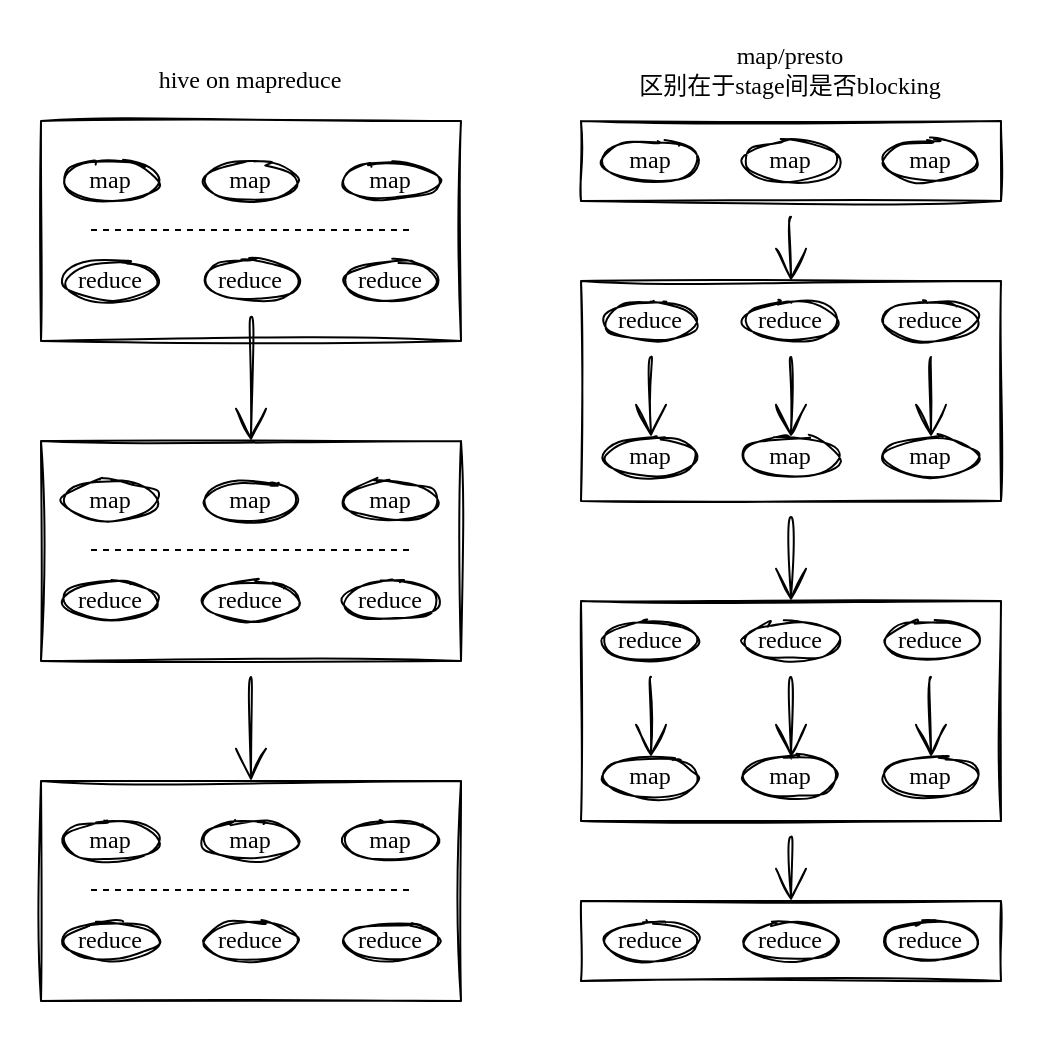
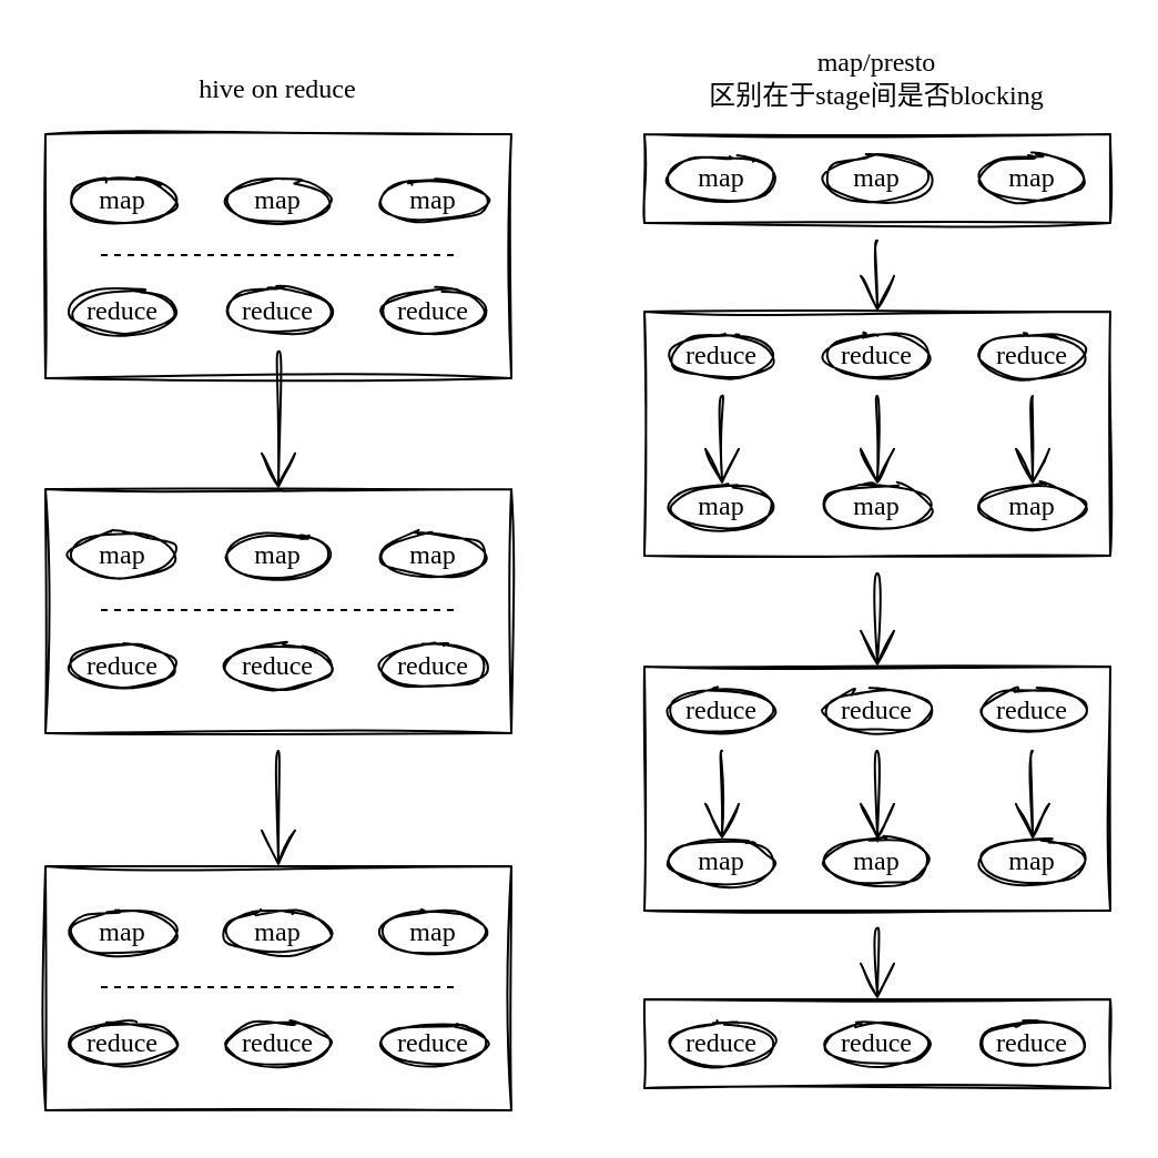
- <mxCell id="2" value="hive on mapreduce" style="text;html=1;strokeColor=none;fillColor=none;align=center;verticalAlign=middle;whiteSpace=wrap;rounded=0;sketch=1;hachureGap=4;pointerEvents=0;fontFamily=Comic Sans MS;" vertex="1" parent="1"><mxGeometry x="60" y="30" width="130" height="20" as="geometry" /></mxCell>
+ <mxCell id="2" value="hive on reduce" style="text;html=1;strokeColor=none;fillColor=none;align=center;verticalAlign=middle;whiteSpace=wrap;rounded=0;sketch=1;hachureGap=4;pointerEvents=0;fontFamily=Comic Sans MS;" vertex="1" parent="1"><mxGeometry x="60" y="30" width="130" height="20" as="geometry" /></mxCell>
